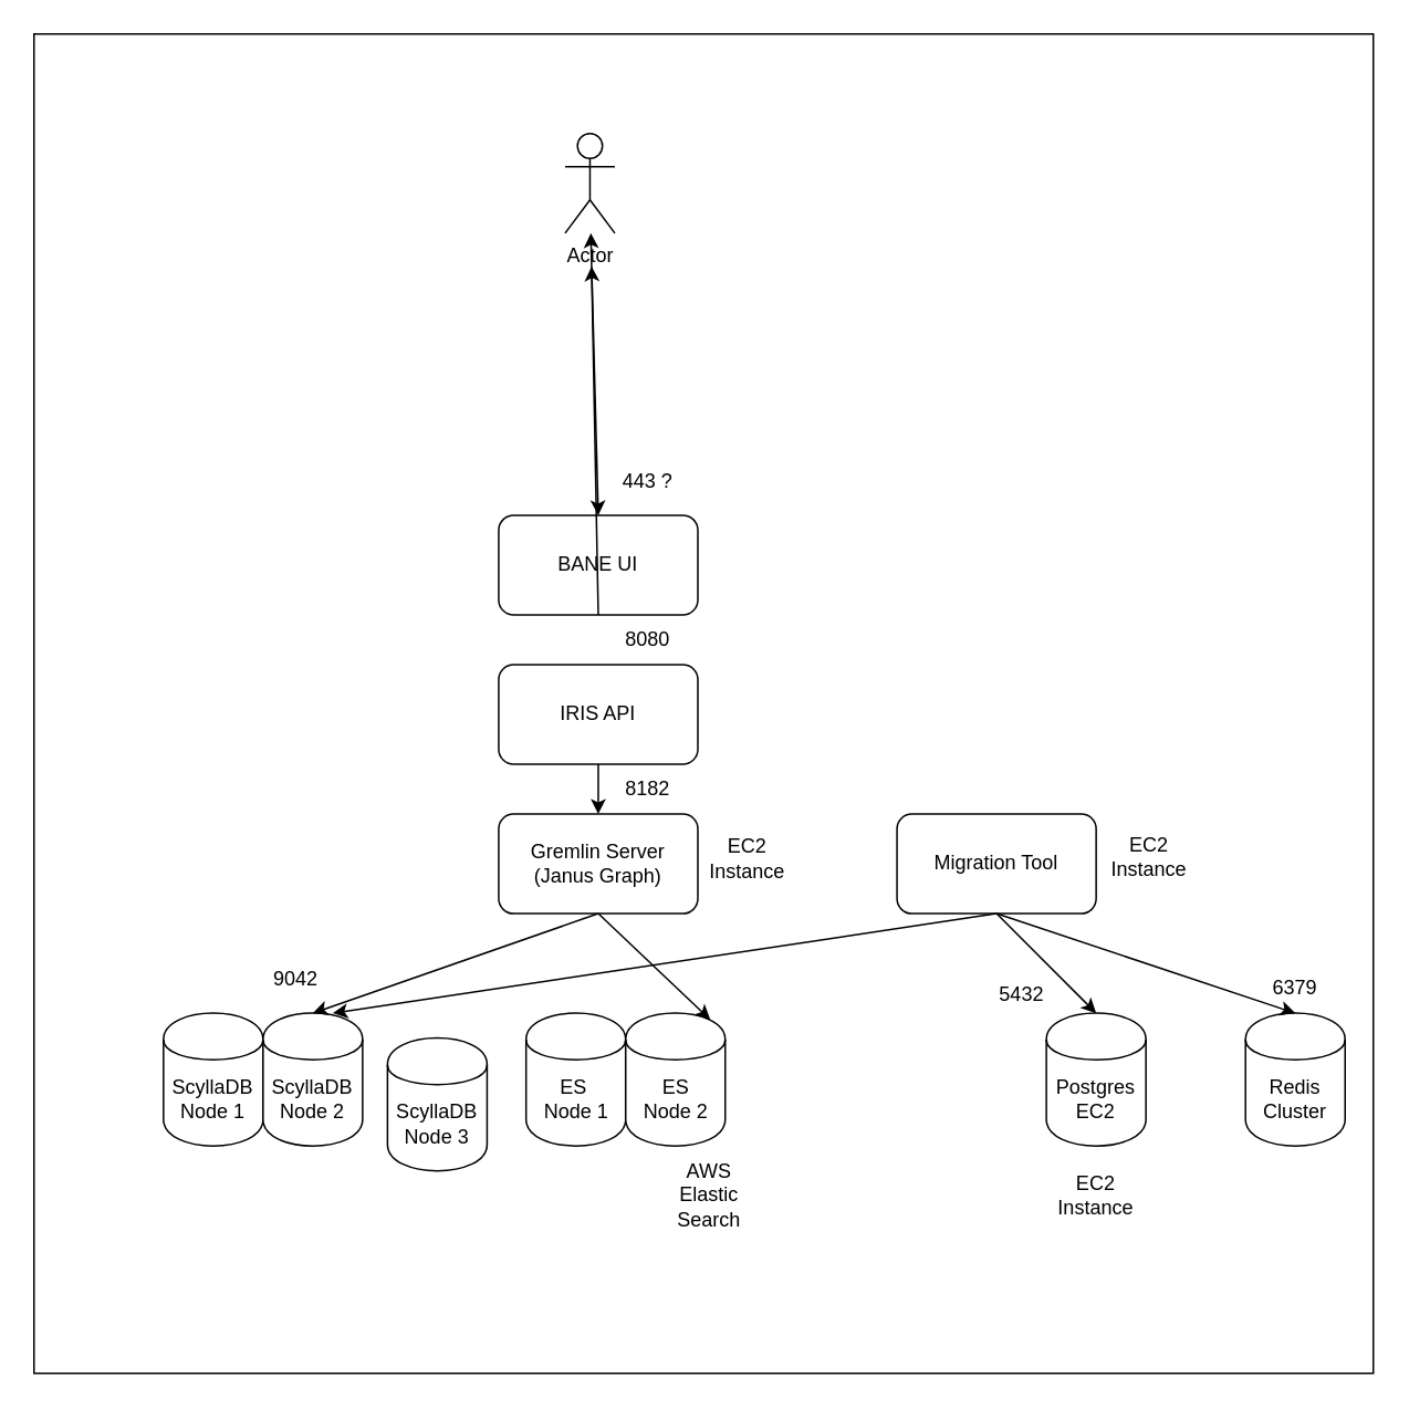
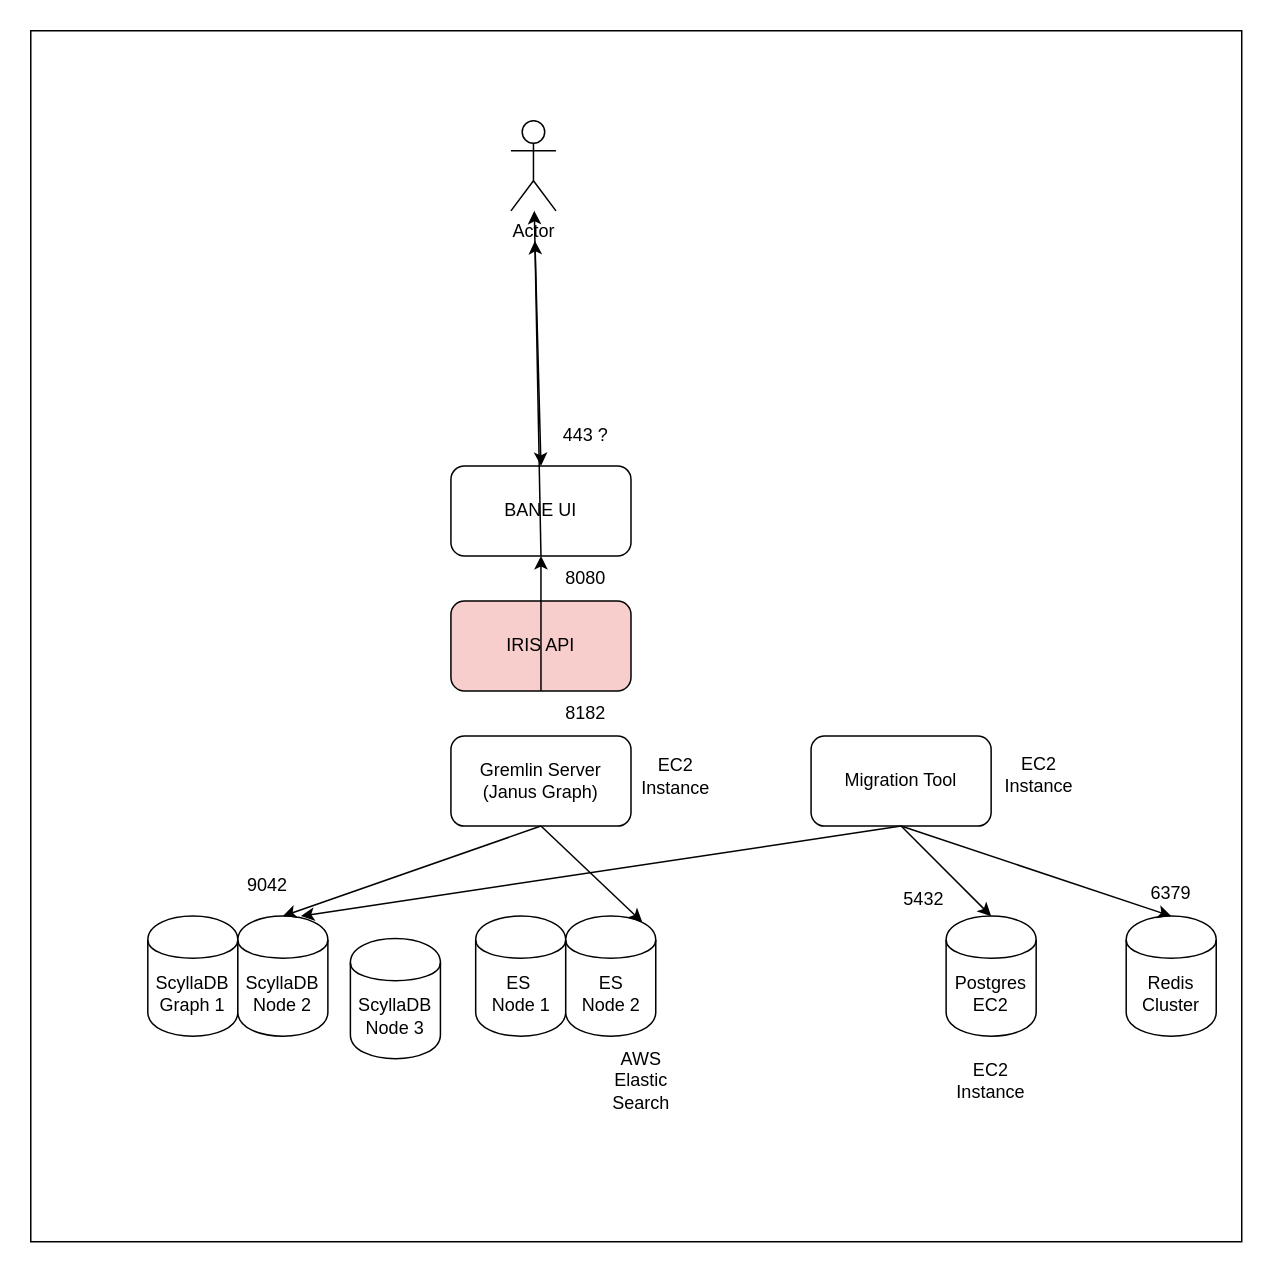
- <mxCell id="9" value="IRIS API" style="rounded=1;whiteSpace=wrap;html=1;" vertex="1" parent="1"><mxGeometry x="300" y="400" width="120" height="60" as="geometry" /></mxCell>
+ <mxCell id="9" value="IRIS API" style="rounded=1;whiteSpace=wrap;html=1;fillColor=#f8cecc;" vertex="1" parent="1"><mxGeometry x="300" y="400" width="120" height="60" as="geometry" /></mxCell>
- <mxCell id="15" value="" style="endArrow=classic;html=1;exitX=0.5;exitY=1;exitDx=0;exitDy=0;entryX=0.5;entryY=0;entryDx=0;entryDy=0;" edge="1" parent="1" source="9" target="8"><mxGeometry width="50" height="50" relative="1" as="geometry"><mxPoint x="360" y="469.289" as="sourcePoint" /><mxPoint x="360" y="419.289" as="targetPoint" /></mxGeometry></mxCell>
+ <mxCell id="15" value="" style="endArrow=classic;html=1;exitX=0.5;exitY=1;exitDx=0;exitDy=0;" edge="1" parent="1" source="9" target="10"><mxGeometry width="50" height="50" relative="1" as="geometry"><mxPoint x="360" y="469.289" as="sourcePoint" /><mxPoint x="360" y="419.289" as="targetPoint" /></mxGeometry></mxCell>
- <mxCell id="3" value="ScyllaDB&lt;br&gt;Node 1&lt;br&gt;" style="shape=cylinder;whiteSpace=wrap;html=1;boundedLbl=1;backgroundOutline=1;" vertex="1" parent="1"><mxGeometry x="98" y="610" width="60" height="80" as="geometry" /></mxCell>
+ <mxCell id="3" value="ScyllaDB&lt;br&gt;Graph 1&lt;br&gt;" style="shape=cylinder;whiteSpace=wrap;html=1;boundedLbl=1;backgroundOutline=1;" vertex="1" parent="1"><mxGeometry x="98" y="610" width="60" height="80" as="geometry" /></mxCell>
